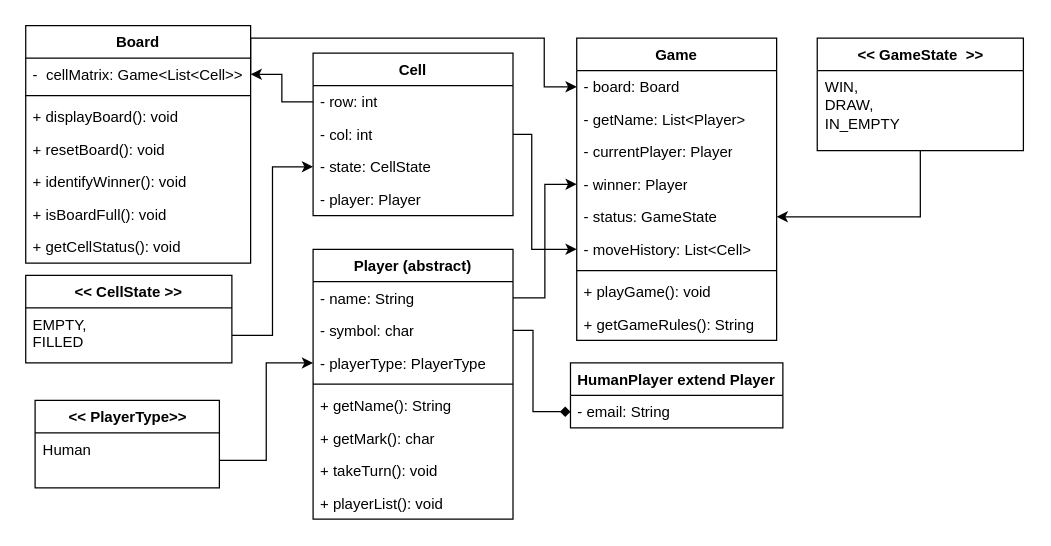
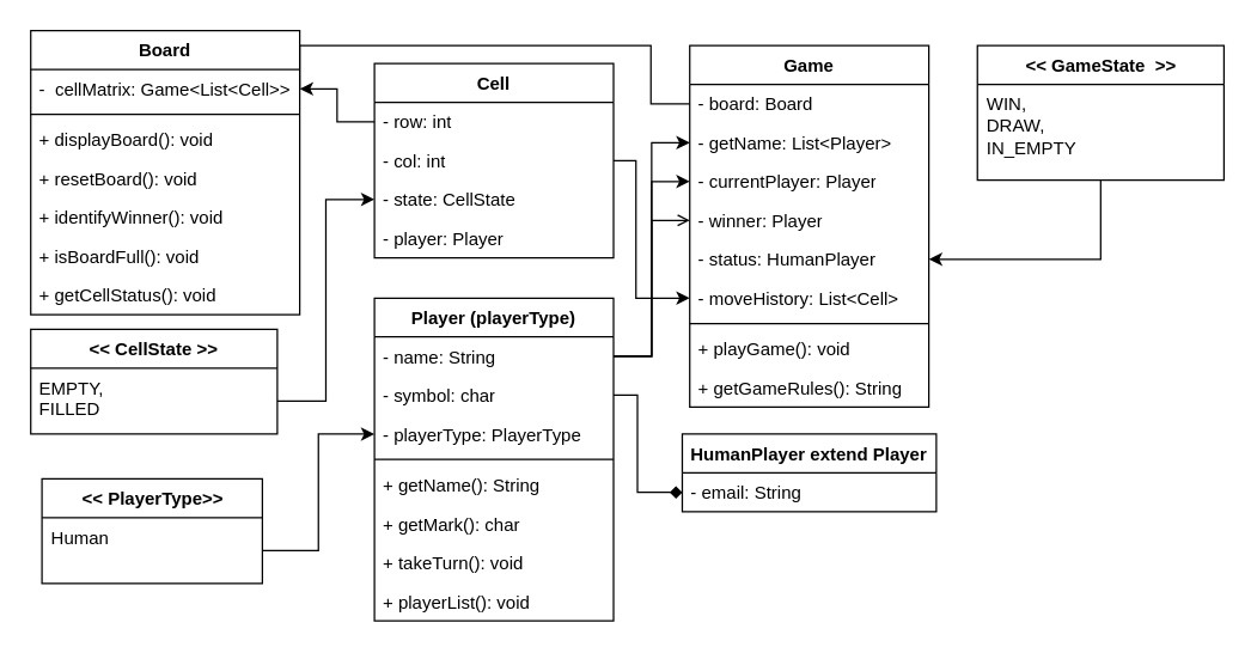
- <mxCell id="46" style="edgeStyle=orthogonalEdgeStyle;rounded=0;orthogonalLoop=1;jettySize=auto;html=1;exitX=1;exitY=0.5;exitDx=0;exitDy=0;entryX=0;entryY=0.5;entryDx=0;entryDy=0;" edge="1" parent="1" source="13" target="3"><mxGeometry relative="1" as="geometry"><Array as="points"><mxPoint x="200" y="30" /><mxPoint x="435" y="30" /><mxPoint x="435" y="69" /></Array></mxGeometry></mxCell>
+ <mxCell id="46" style="edgeStyle=orthogonalEdgeStyle;rounded=0;orthogonalLoop=1;jettySize=auto;html=1;exitX=1;exitY=0.5;exitDx=0;exitDy=0;entryX=0;entryY=0.5;entryDx=0;entryDy=0;endArrow=none;" edge="1" parent="1" source="13" target="3"><mxGeometry relative="1" as="geometry"><Array as="points"><mxPoint x="200" y="30" /><mxPoint x="435" y="30" /><mxPoint x="435" y="69" /></Array></mxGeometry></mxCell>
+ <mxCell id="47" style="edgeStyle=orthogonalEdgeStyle;rounded=0;orthogonalLoop=1;jettySize=auto;html=1;exitX=1;exitY=0.5;exitDx=0;exitDy=0;entryX=0;entryY=0.5;entryDx=0;entryDy=0;" edge="1" parent="1" source="31" target="4"><mxGeometry relative="1" as="geometry" /></mxCell>
+ <mxCell id="43" style="edgeStyle=orthogonalEdgeStyle;rounded=0;orthogonalLoop=1;jettySize=auto;html=1;exitX=1;exitY=0.5;exitDx=0;exitDy=0;entryX=0;entryY=0.5;entryDx=0;entryDy=0;" edge="1" parent="1" source="31" target="5"><mxGeometry relative="1" as="geometry" /></mxCell>
- <mxCell id="44" style="edgeStyle=orthogonalEdgeStyle;rounded=0;orthogonalLoop=1;jettySize=auto;html=1;exitX=1;exitY=0.5;exitDx=0;exitDy=0;entryX=0;entryY=0.5;entryDx=0;entryDy=0;" edge="1" parent="1" source="31" target="6"><mxGeometry relative="1" as="geometry" /></mxCell>
+ <mxCell id="44" style="edgeStyle=orthogonalEdgeStyle;rounded=0;orthogonalLoop=1;jettySize=auto;html=1;exitX=1;exitY=0.5;exitDx=0;exitDy=0;entryX=0;entryY=0.5;entryDx=0;entryDy=0;endArrow=open;" edge="1" parent="1" source="31" target="6"><mxGeometry relative="1" as="geometry" /></mxCell>
- <mxCell id="7" value="- status: GameState&amp;nbsp;" style="text;strokeColor=none;fillColor=none;align=left;verticalAlign=top;spacingLeft=4;spacingRight=4;overflow=hidden;rotatable=0;points=[[0,0.5],[1,0.5]];portConstraint=eastwest;whiteSpace=wrap;html=1;" vertex="1" parent="2"><mxGeometry y="130" width="160" height="26" as="geometry" /></mxCell>
+ <mxCell id="7" value="- status: HumanPlayer&amp;nbsp;" style="text;strokeColor=none;fillColor=none;align=left;verticalAlign=top;spacingLeft=4;spacingRight=4;overflow=hidden;rotatable=0;points=[[0,0.5],[1,0.5]];portConstraint=eastwest;whiteSpace=wrap;html=1;" vertex="1" parent="2"><mxGeometry y="130" width="160" height="26" as="geometry" /></mxCell>
- <mxCell id="30" value="Player (abstract)" style="swimlane;fontStyle=1;align=center;verticalAlign=top;childLayout=stackLayout;horizontal=1;startSize=26;horizontalStack=0;resizeParent=1;resizeParentMax=0;resizeLast=0;collapsible=1;marginBottom=0;whiteSpace=wrap;html=1;" vertex="1" parent="1"><mxGeometry x="250" y="199" width="160" height="216" as="geometry" /></mxCell>
+ <mxCell id="30" value="Player (playerType)" style="swimlane;fontStyle=1;align=center;verticalAlign=top;childLayout=stackLayout;horizontal=1;startSize=26;horizontalStack=0;resizeParent=1;resizeParentMax=0;resizeLast=0;collapsible=1;marginBottom=0;whiteSpace=wrap;html=1;" vertex="1" parent="1"><mxGeometry x="250" y="199" width="160" height="216" as="geometry" /></mxCell>
